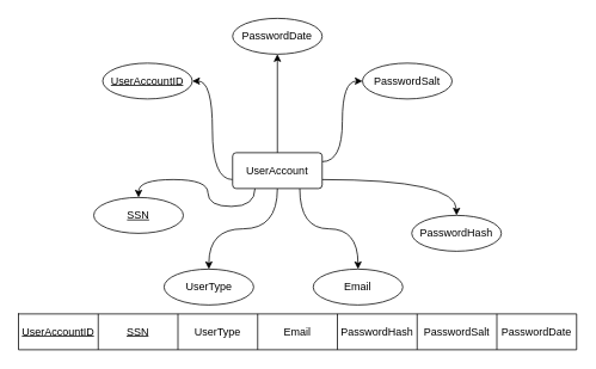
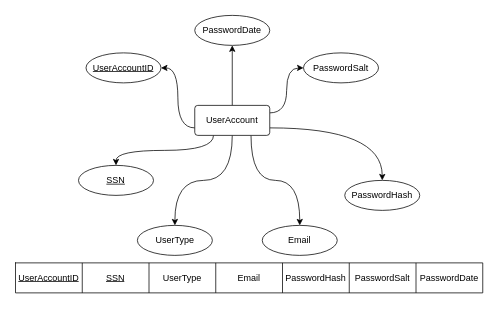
- <mxCell id="18" value="UserAccount" style="rounded=1;arcSize=10;whiteSpace=wrap;html=1;align=center;" vertex="1" parent="1"><mxGeometry x="259" y="170" width="100" height="40" as="geometry" /></mxCell>
+ <mxCell id="18" value="UserAccount" style="rounded=1;arcSize=10;whiteSpace=wrap;html=1;align=center;" vertex="1" parent="1"><mxGeometry x="259" y="140" width="100" height="40" as="geometry" /></mxCell>
